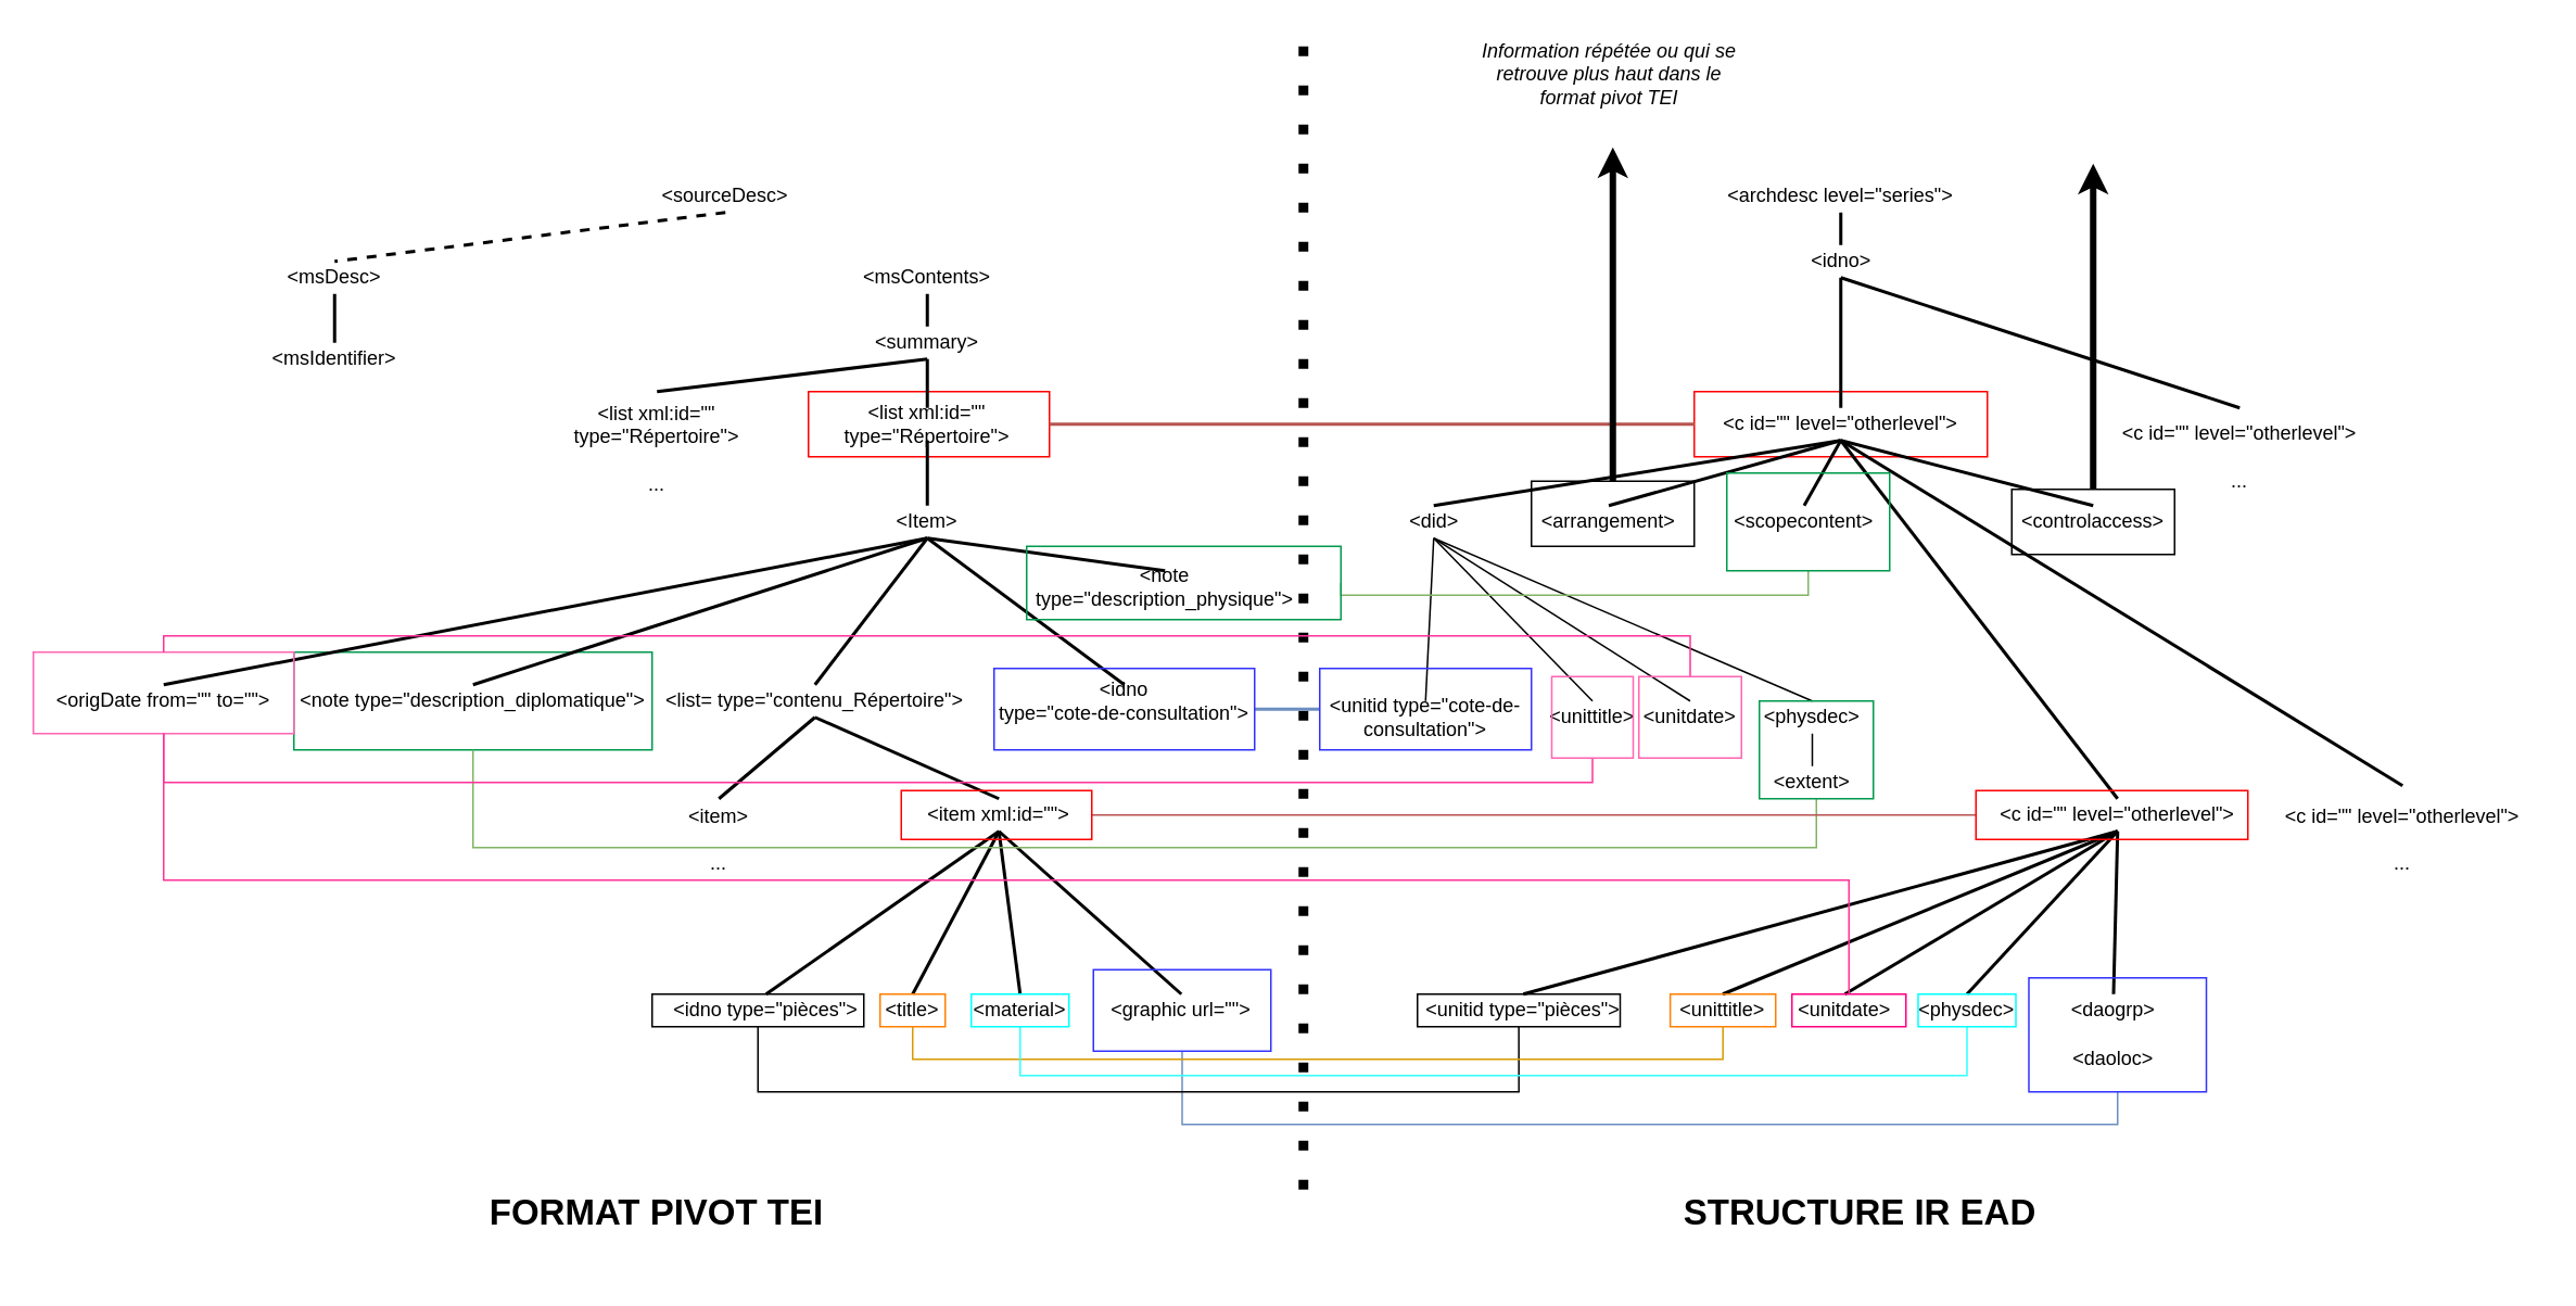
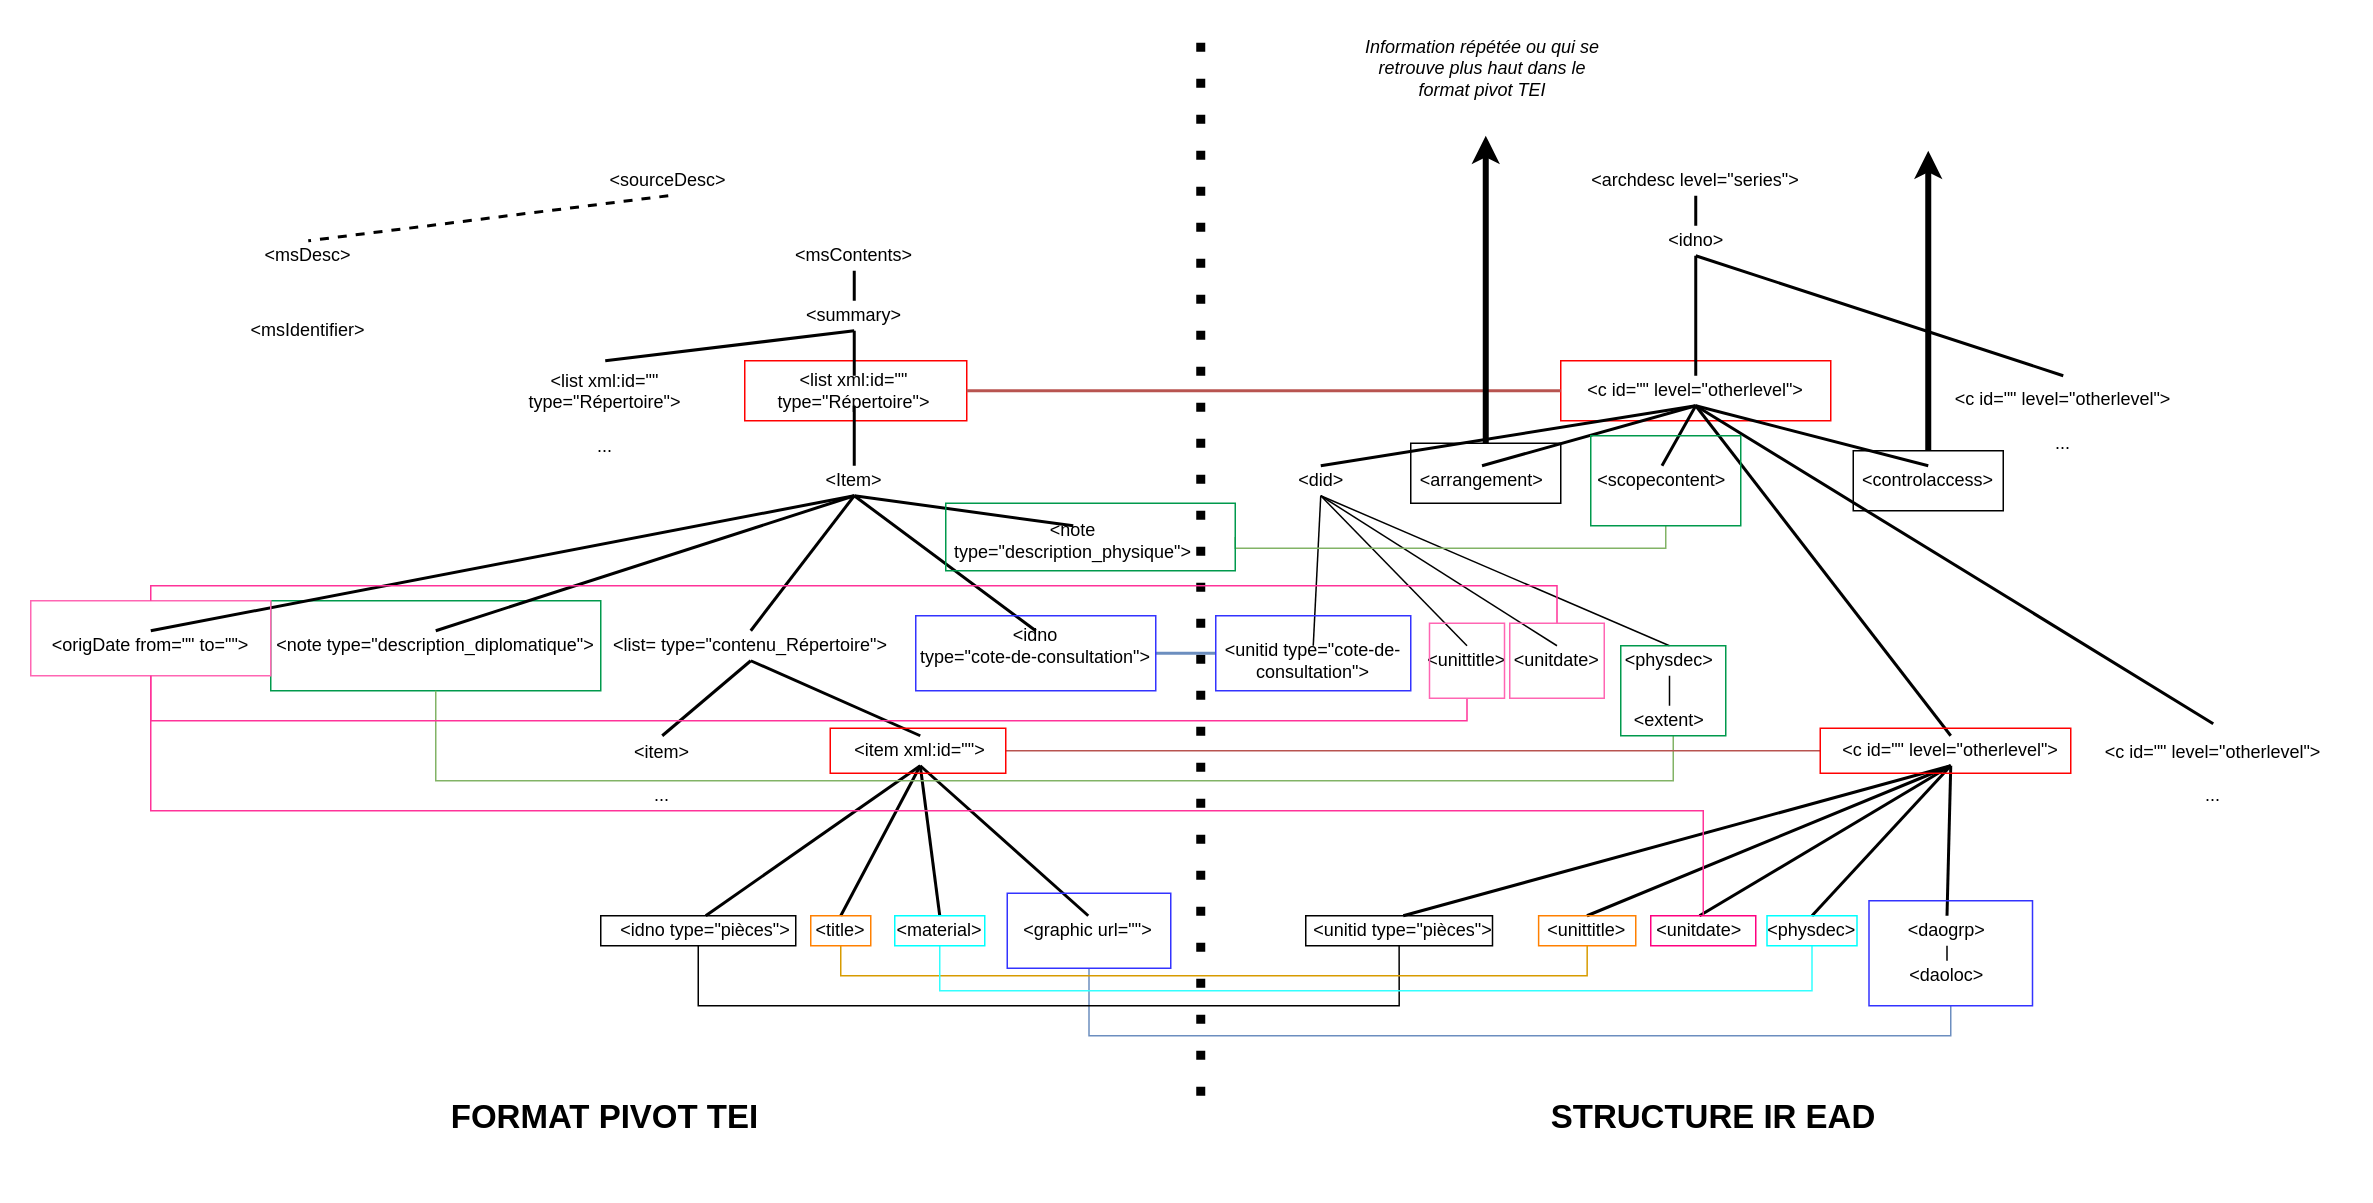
- <mxCell id="37" style="edgeStyle=none;rounded=0;orthogonalLoop=1;jettySize=auto;html=1;exitX=0.5;exitY=1;exitDx=0;exitDy=0;endArrow=none;endFill=0;strokeWidth=2;" edge="1" parent="1" source="38" target="7"><mxGeometry relative="1" as="geometry" /></mxCell>
+ <mxCell id="78" style="edgeStyle=none;rounded=0;orthogonalLoop=1;jettySize=auto;html=1;exitX=0.5;exitY=1;exitDx=0;exitDy=0;entryX=0.5;entryY=0;entryDx=0;entryDy=0;endArrow=none;endFill=0;strokeWidth=1;" edge="1" parent="1" source="79" target="80"><mxGeometry relative="1" as="geometry" /></mxCell>
